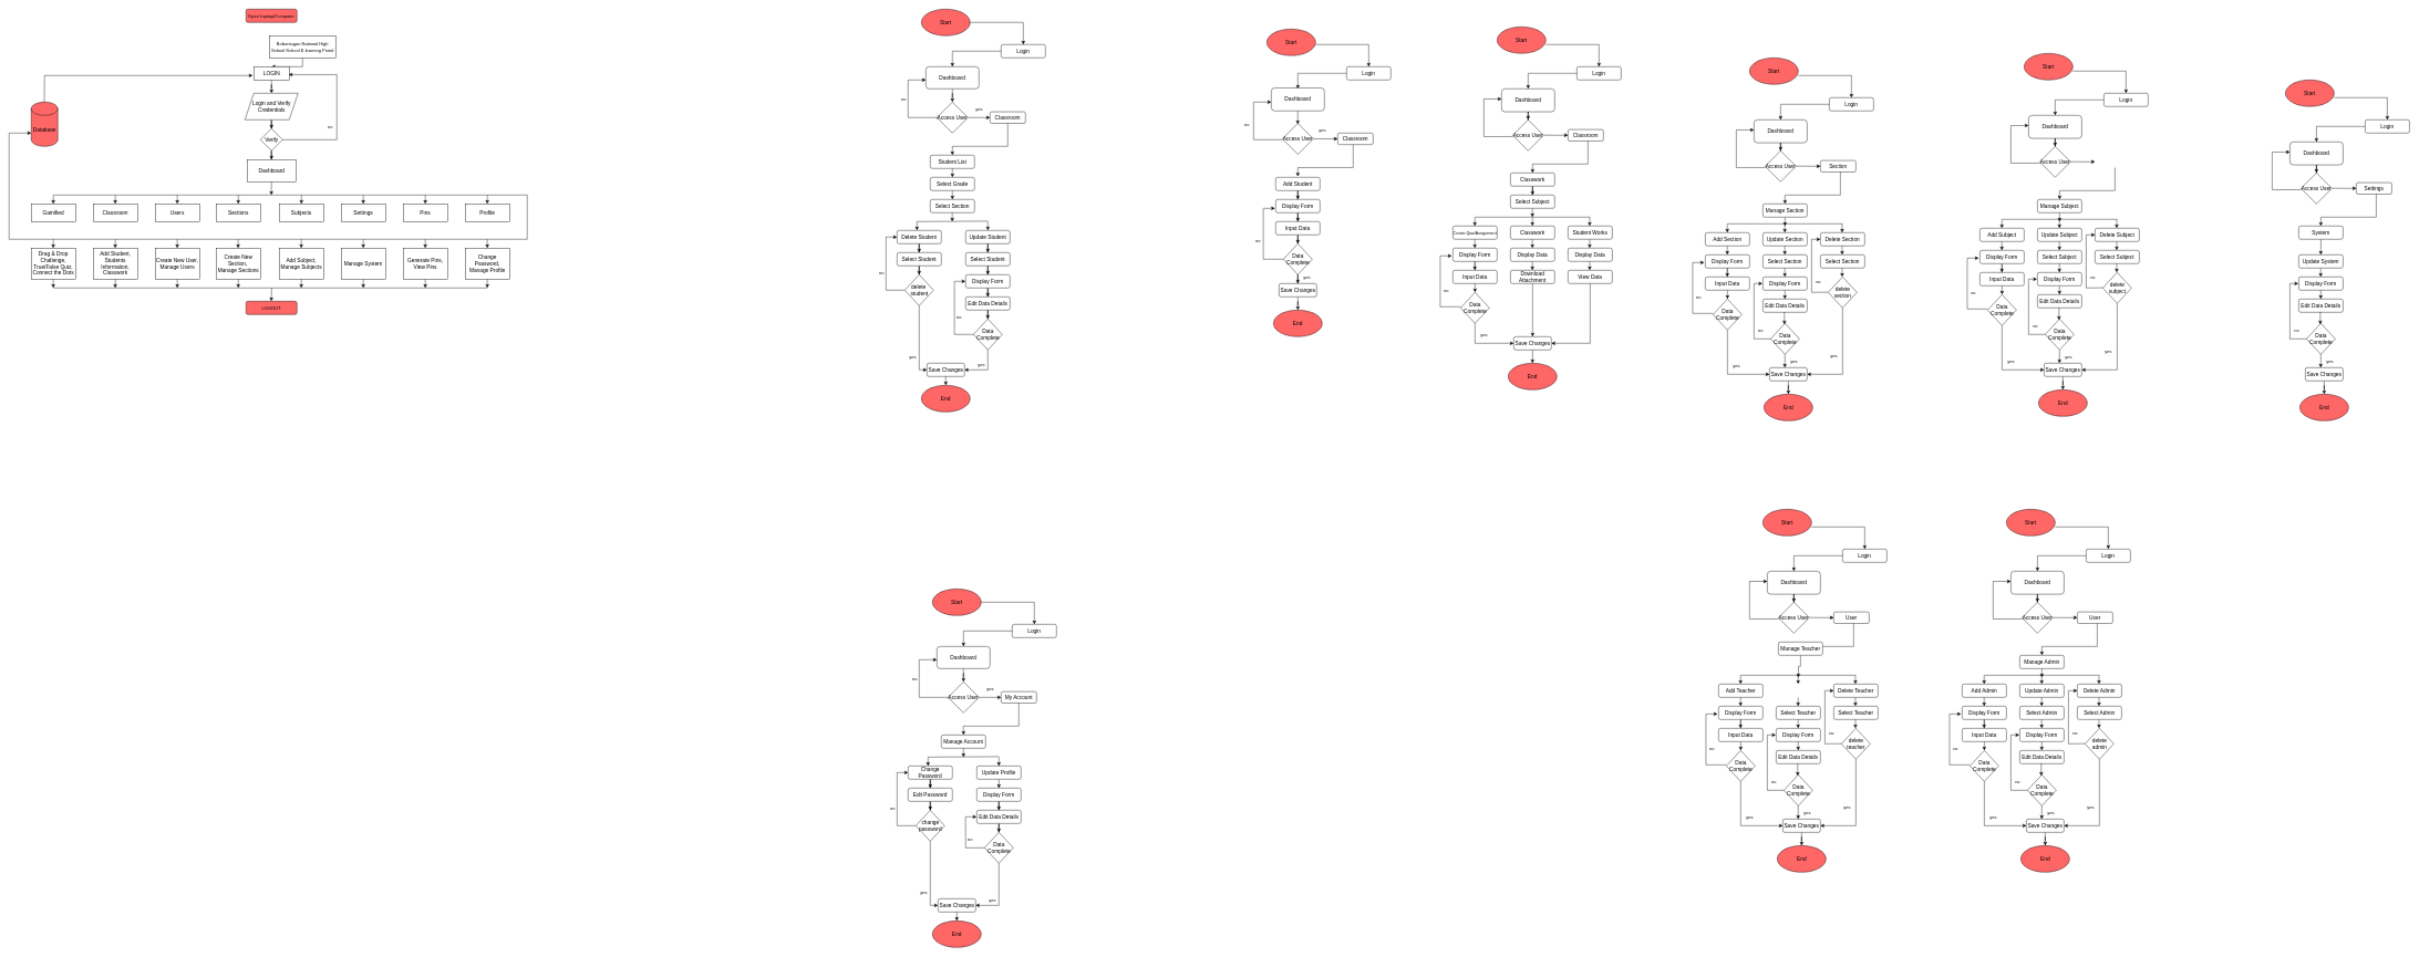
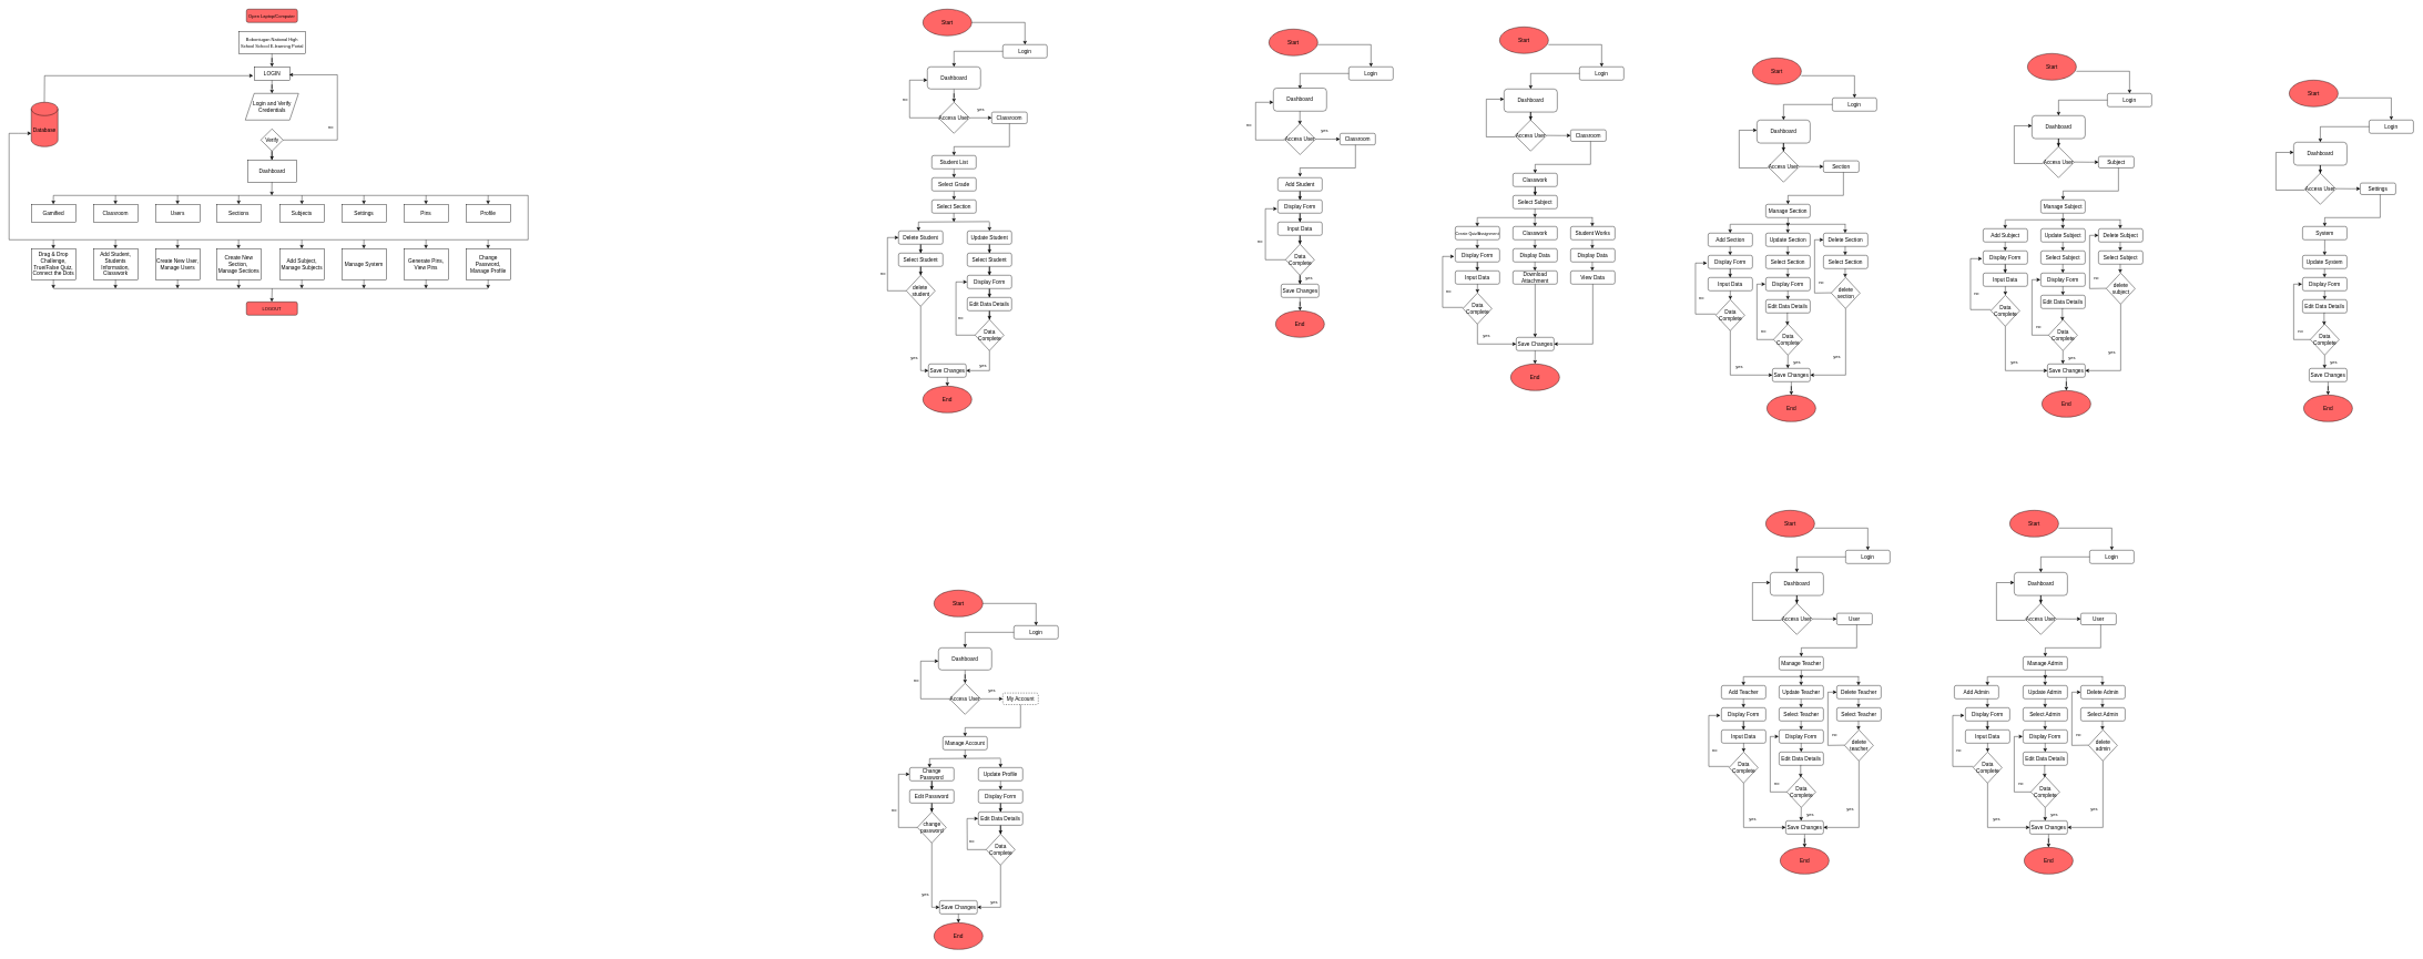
- <mxCell id="4" value="&lt;font style=&quot;font-size: 10px;&quot;&gt;Bobontugan National High School School E-learning Portal&lt;/font&gt;" style="rounded=0;whiteSpace=wrap;html=1;" vertex="1" parent="1"><mxGeometry x="607.5" y="80" width="150" height="50" as="geometry" /></mxCell>
+ <mxCell id="4" value="&lt;font style=&quot;font-size: 10px;&quot;&gt;Bobontugan National High School School E-learning Portal&lt;/font&gt;" style="rounded=0;whiteSpace=wrap;html=1;" vertex="1" parent="1"><mxGeometry x="537.5" y="70" width="150" height="50" as="geometry" /></mxCell>
- <mxCell id="7" value="" style="edgeStyle=orthogonalEdgeStyle;rounded=0;orthogonalLoop=1;jettySize=auto;html=1;" edge="1" parent="1" source="8" target="10"><mxGeometry relative="1" as="geometry" /></mxCell>
+ <mxCell id="232" value="Subject" style="rounded=1;whiteSpace=wrap;html=1;" vertex="1" parent="223"><mxGeometry x="190" y="232" width="80" height="26" as="geometry" /></mxCell>
- <mxCell id="181" value="Manage Teacher" style="rounded=1;whiteSpace=wrap;html=1;" vertex="1" parent="168"><mxGeometry x="65" y="300" width="100" height="30" as="geometry" /></mxCell>
+ <mxCell id="181" value="Manage Teacher" style="rounded=1;whiteSpace=wrap;html=1;" vertex="1" parent="168"><mxGeometry x="60" y="330" width="100" height="30" as="geometry" /></mxCell>
+ <mxCell id="141" value="Update Teacher" style="whiteSpace=wrap;html=1;rounded=1;" vertex="1" parent="138"><mxGeometry x="160" y="395" width="100" height="30" as="geometry" /></mxCell>
- <mxCell id="426" value="&lt;font style=&quot;font-size: 12px;&quot;&gt;Add Admin&lt;/font&gt;" style="whiteSpace=wrap;html=1;rounded=1;" vertex="1" parent="421"><mxGeometry x="30" y="395" width="100" height="30" as="geometry" /></mxCell>
+ <mxCell id="426" value="&lt;font style=&quot;font-size: 12px;&quot;&gt;Add Admin&lt;/font&gt;" style="whiteSpace=wrap;html=1;rounded=1;" vertex="1" parent="421"><mxGeometry x="5" y="395" width="100" height="30" as="geometry" /></mxCell>
- <mxCell id="362" value="My Account" style="rounded=1;whiteSpace=wrap;html=1;" vertex="1" parent="350"><mxGeometry x="210" y="232" width="80" height="26" as="geometry" /></mxCell>
+ <mxCell id="362" value="My Account" style="rounded=1;whiteSpace=wrap;html=1;dashed=1;" vertex="1" parent="350"><mxGeometry x="210" y="232" width="80" height="26" as="geometry" /></mxCell>
